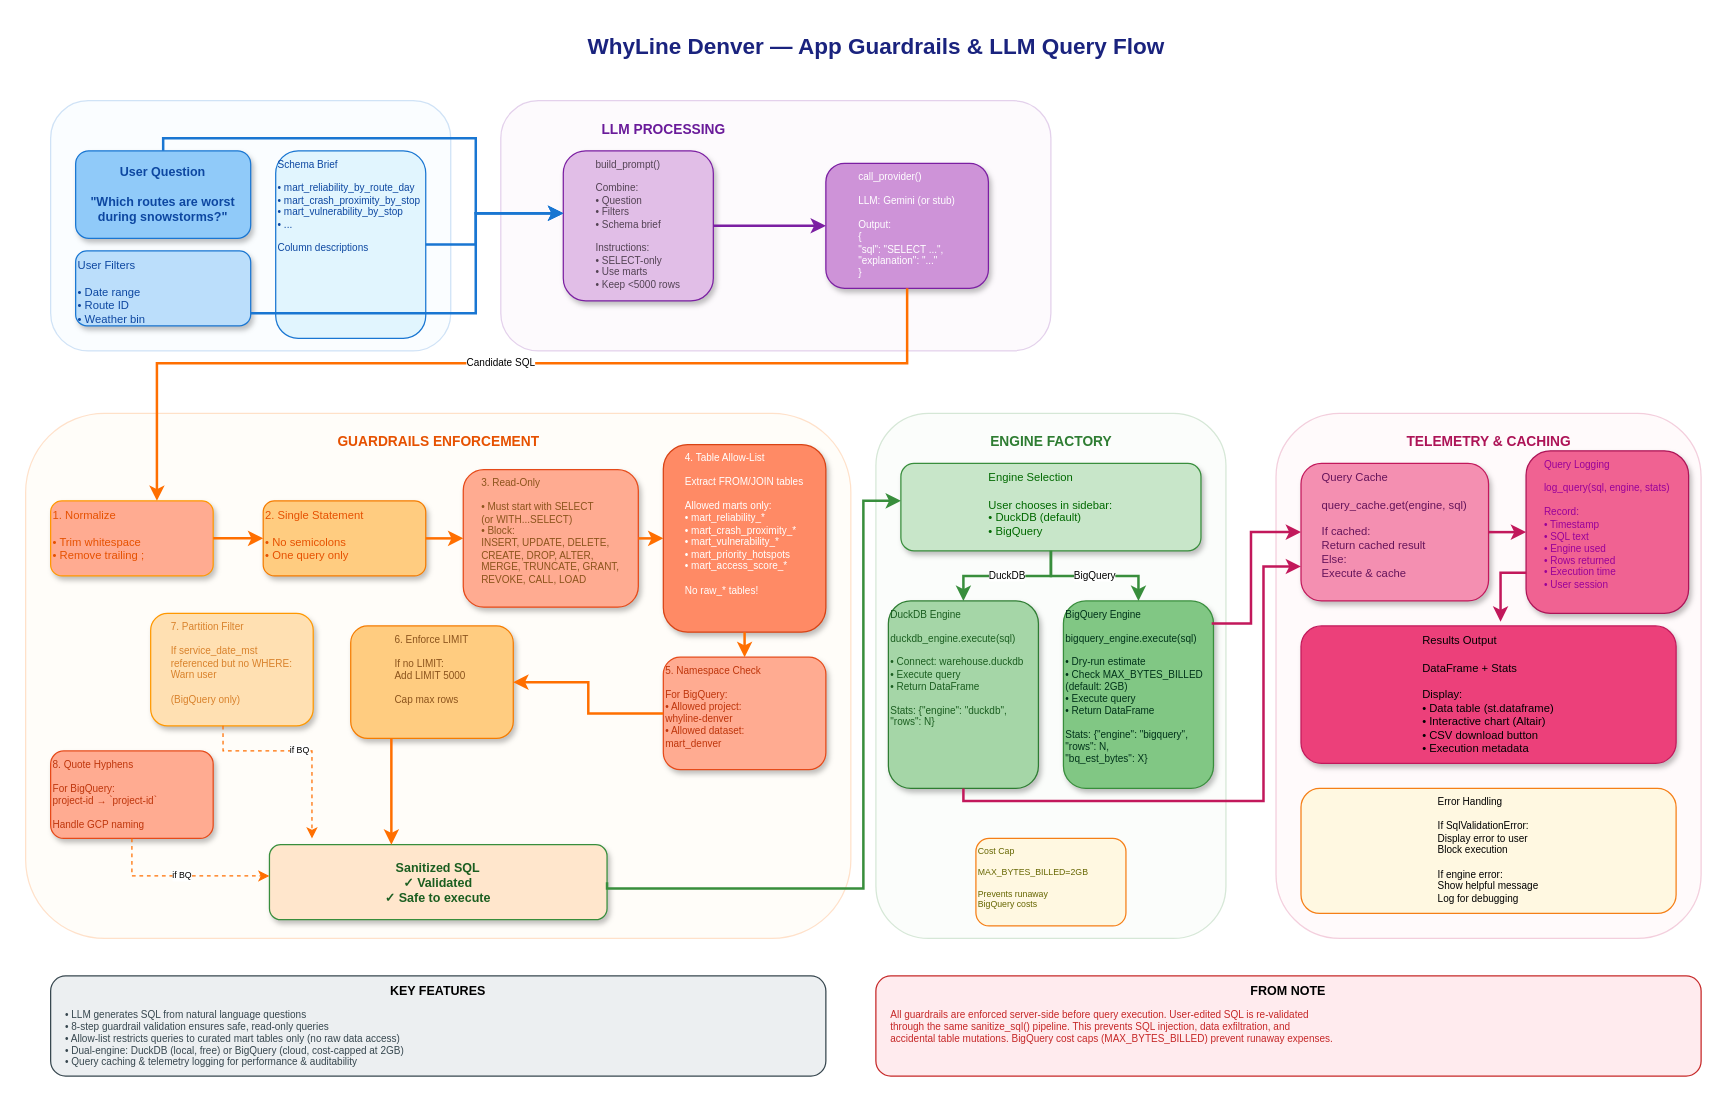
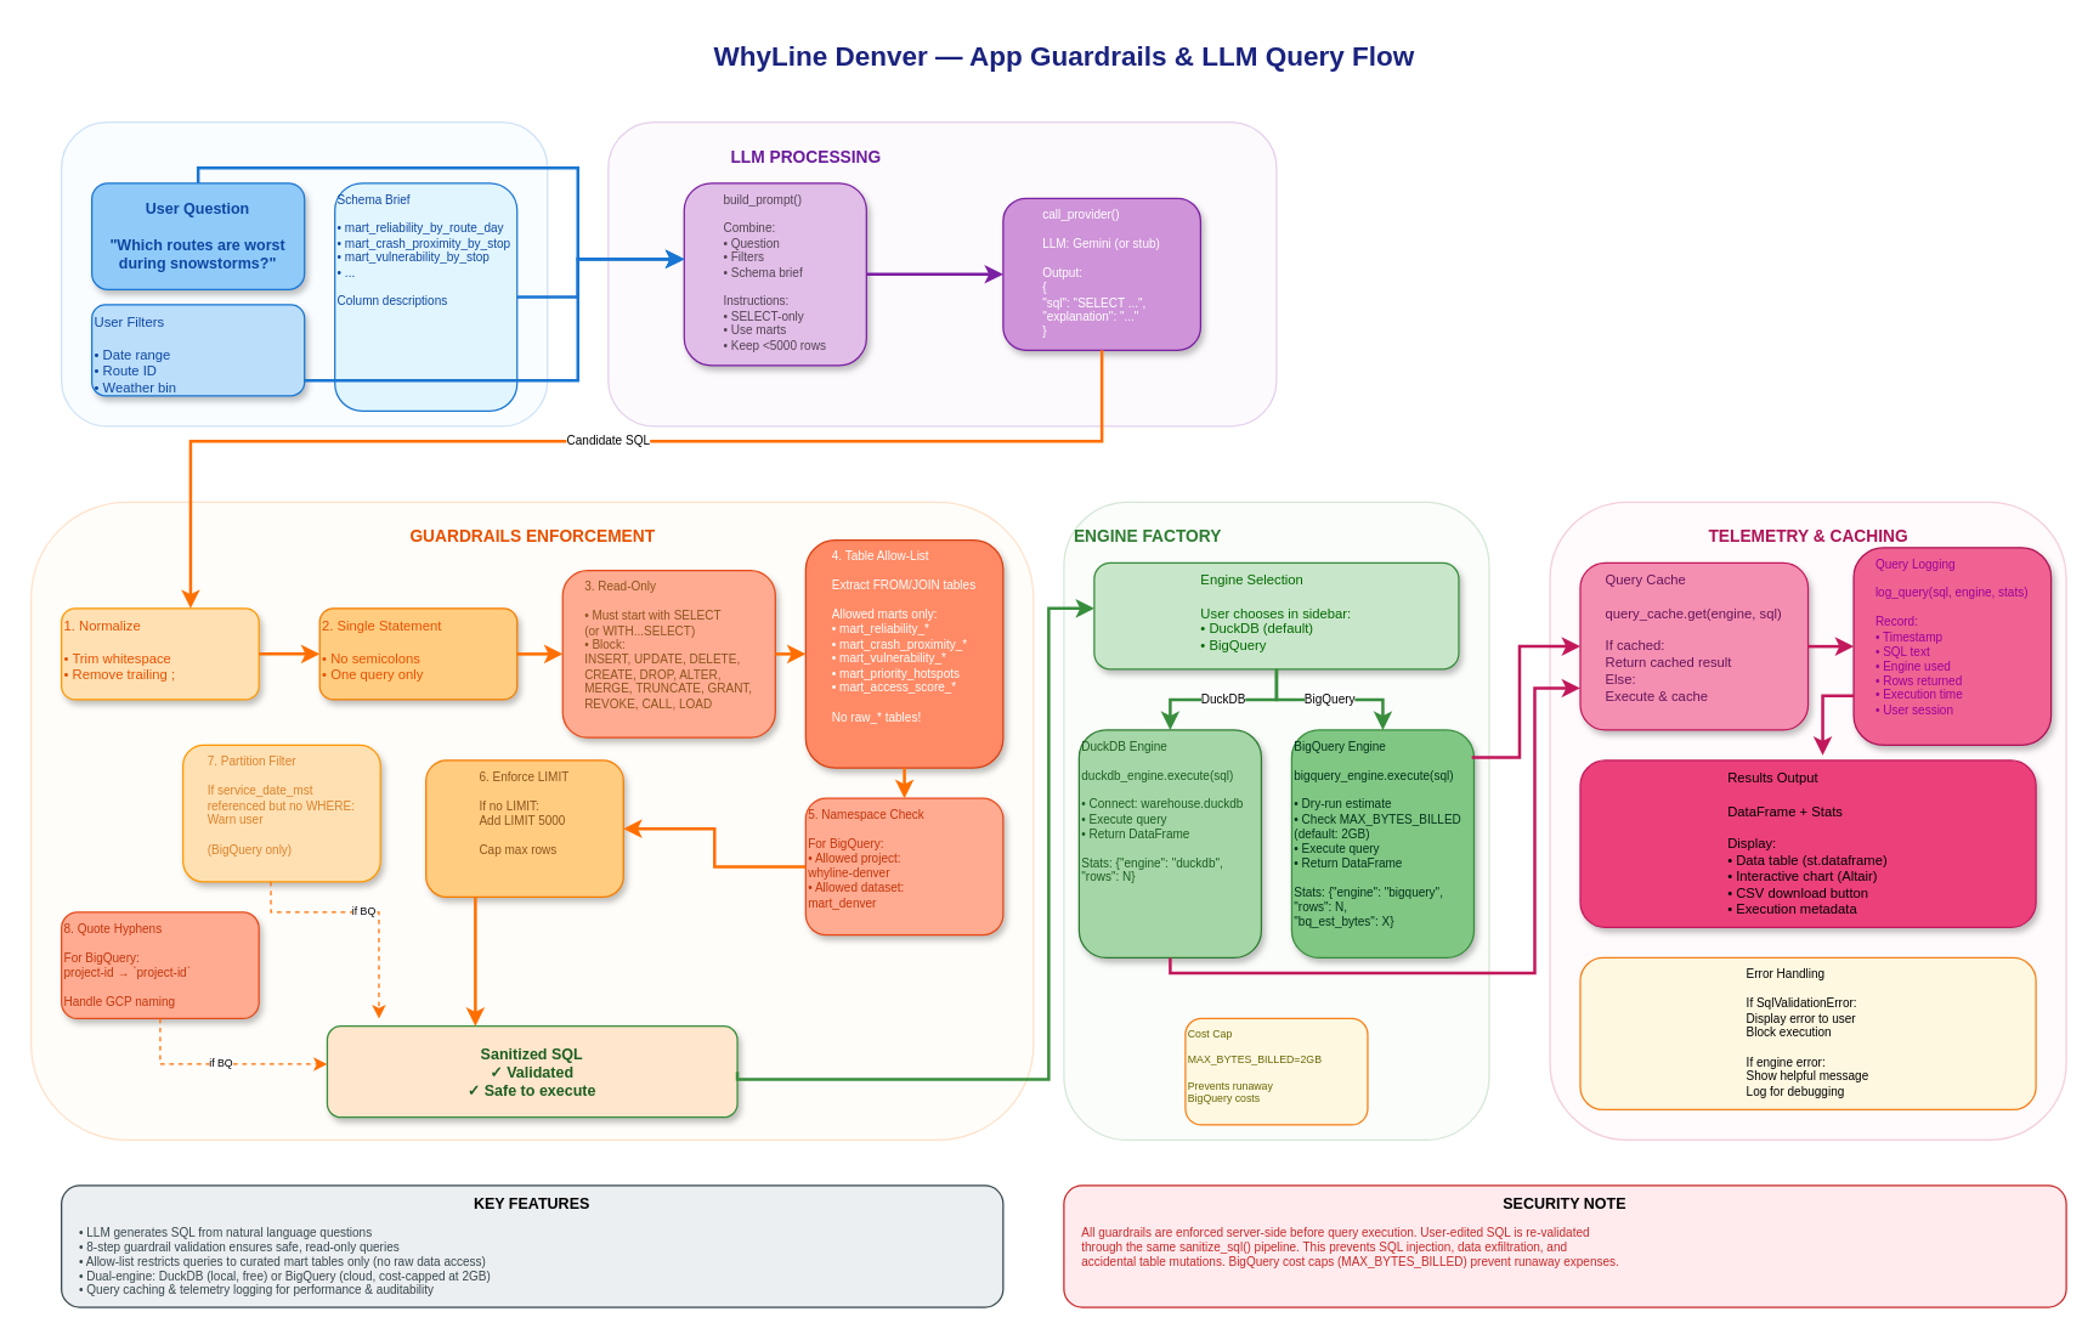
- <mxCell id="23" value="ENGINE FACTORY" style="text;html=1;strokeColor=none;fillColor=none;align=center;fontSize=11;fontStyle=1;fontColor=#2e7d32;" parent="1" vertex="1"><mxGeometry x="790" y="340" width="100" height="20" as="geometry" /></mxCell>
+ <mxCell id="23" value="ENGINE FACTORY" style="text;html=1;strokeColor=none;fillColor=none;align=center;fontSize=11;fontStyle=1;fontColor=#2e7d32;" parent="1" vertex="1"><mxGeometry x="705" y="340" width="100" height="20" as="geometry" /></mxCell>
- <mxCell id="13" value="1. Normalize&#10;&#10;• Trim whitespace&#10;• Remove trailing ;" style="rounded=1;whiteSpace=wrap;html=1;fillColor=#ffab91;strokeColor=#ff9800;fontColor=#e65100;fontSize=9;align=left;verticalAlign=top;shadow=1;" parent="1" vertex="1"><mxGeometry x="40" y="400" width="130" height="60" as="geometry" /></mxCell>
+ <mxCell id="13" value="1. Normalize&#10;&#10;• Trim whitespace&#10;• Remove trailing ;" style="rounded=1;whiteSpace=wrap;html=1;fillColor=#ffe0b2;strokeColor=#ff9800;fontColor=#e65100;fontSize=9;align=left;verticalAlign=top;shadow=1;" parent="1" vertex="1"><mxGeometry x="40" y="400" width="130" height="60" as="geometry" /></mxCell>
- <mxCell id="56" value="FROM NOTE" style="rounded=1;whiteSpace=wrap;html=1;fillColor=#ffebee;strokeColor=#c62828;fontStyle=1;fontSize=10;align=center;verticalAlign=top;" parent="1" vertex="1"><mxGeometry x="700" y="780" width="660" height="80" as="geometry" /></mxCell>
+ <mxCell id="56" value="SECURITY NOTE" style="rounded=1;whiteSpace=wrap;html=1;fillColor=#ffebee;strokeColor=#c62828;fontStyle=1;fontSize=10;align=center;verticalAlign=top;" parent="1" vertex="1"><mxGeometry x="700" y="780" width="660" height="80" as="geometry" /></mxCell>
